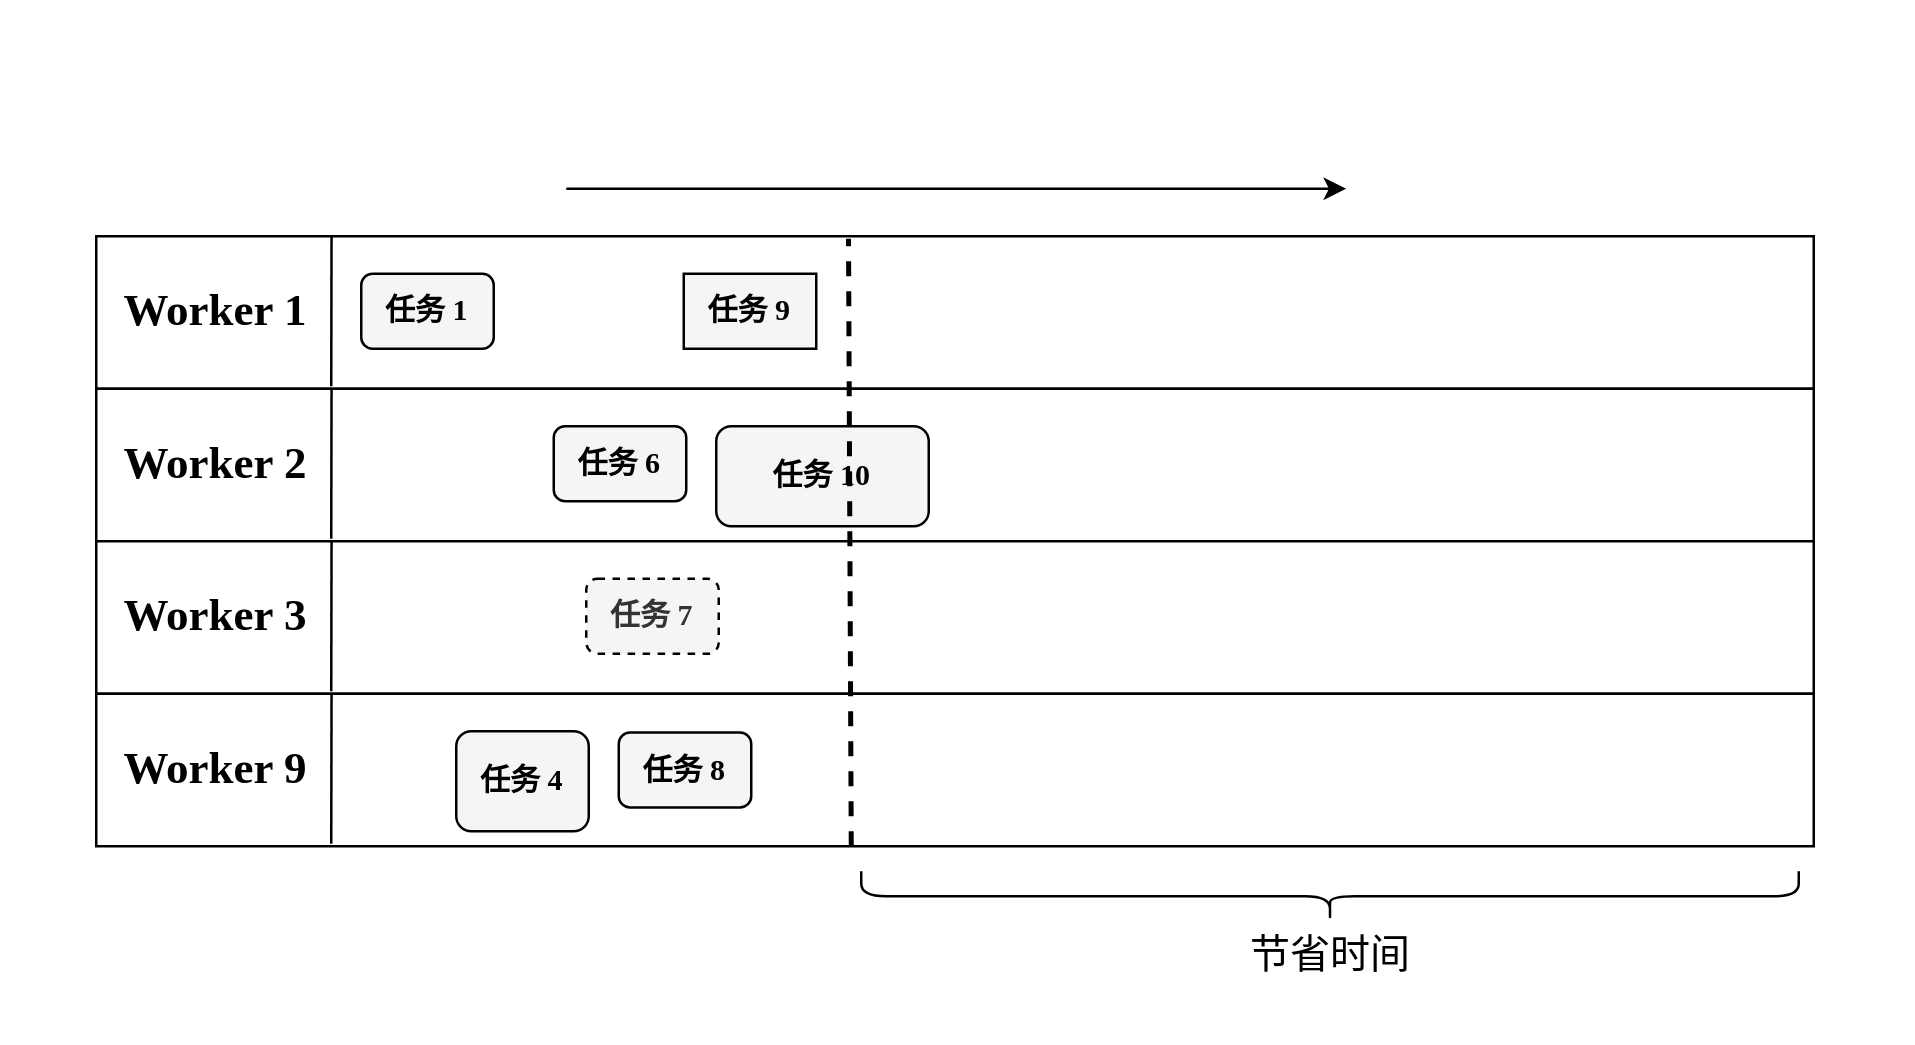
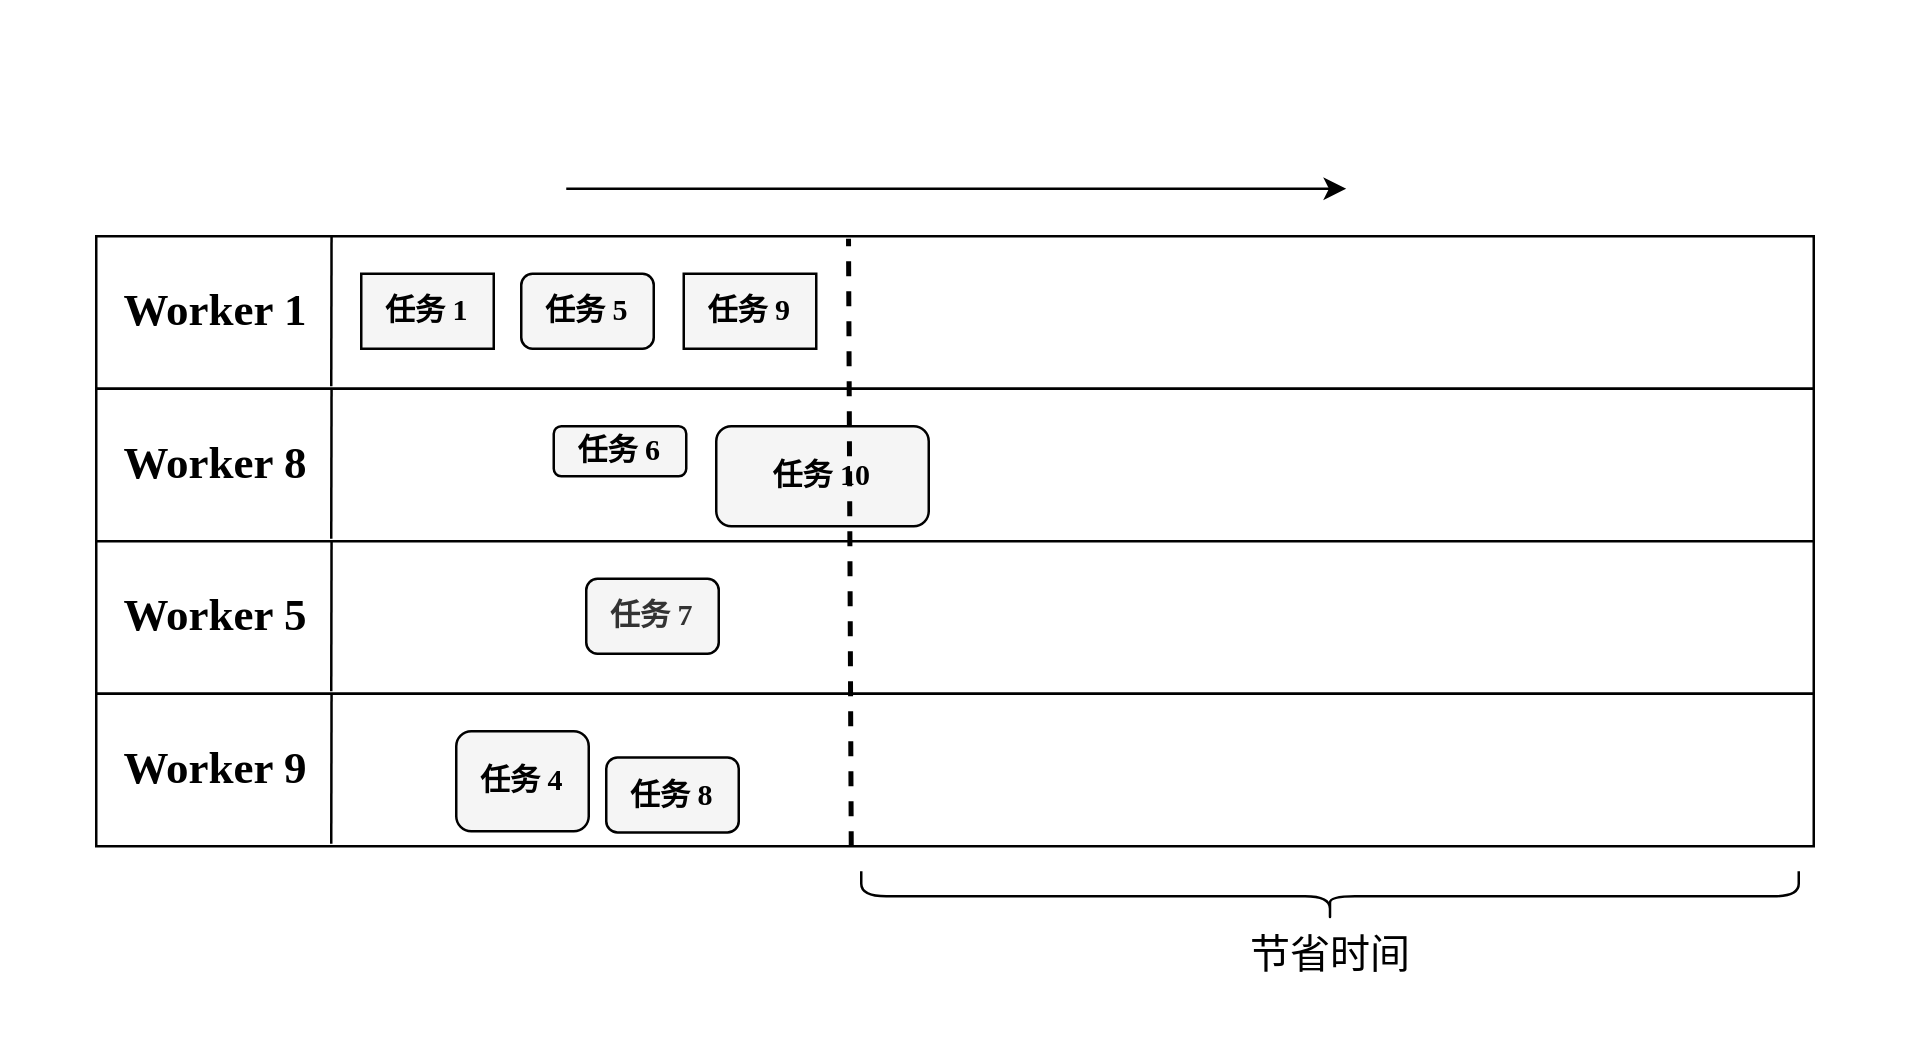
- <mxCell id="6" value="&lt;font face=&quot;Times New Roman&quot;&gt;&lt;b&gt;任务 1&lt;/b&gt;&lt;/font&gt;" style="rounded=1;whiteSpace=wrap;html=1;fillColor=#f5f5f5;fontColor=#000000;strokeColor=#000000;" parent="1" vertex="1"><mxGeometry x="144" y="109" width="53" height="30" as="geometry" /></mxCell>
+ <mxCell id="6" value="&lt;font face=&quot;Times New Roman&quot;&gt;&lt;b&gt;任务 1&lt;/b&gt;&lt;/font&gt;" style="whiteSpace=wrap;html=1;fillColor=#f5f5f5;fontColor=#000000;strokeColor=#000000;rounded=0;" parent="1" vertex="1"><mxGeometry x="144" y="109" width="53" height="30" as="geometry" /></mxCell>
+ <mxCell id="7" value="&lt;font face=&quot;Times New Roman&quot;&gt;&lt;b&gt;任务 5&lt;/b&gt;&lt;/font&gt;" style="rounded=1;whiteSpace=wrap;html=1;fillColor=#f5f5f5;fontColor=#000000;strokeColor=#000000;" parent="1" vertex="1"><mxGeometry x="208" y="109" width="53" height="30" as="geometry" /></mxCell>
- <mxCell id="10" value="&lt;font style=&quot;font-size: 18px;&quot; face=&quot;Times New Roman&quot;&gt;&lt;b&gt;Worker 2&lt;/b&gt;&lt;br&gt;&lt;/font&gt;" style="text;html=1;strokeColor=none;fillColor=none;align=center;verticalAlign=middle;whiteSpace=wrap;rounded=0;" parent="1" vertex="1"><mxGeometry x="35" y="170" width="102" height="30" as="geometry" /></mxCell>
+ <mxCell id="10" value="&lt;font style=&quot;font-size: 18px;&quot; face=&quot;Times New Roman&quot;&gt;&lt;b&gt;Worker 8&lt;/b&gt;&lt;br&gt;&lt;/font&gt;" style="text;html=1;strokeColor=none;fillColor=none;align=center;verticalAlign=middle;whiteSpace=wrap;rounded=0;" parent="1" vertex="1"><mxGeometry x="35" y="170" width="102" height="30" as="geometry" /></mxCell>
- <mxCell id="12" value="&lt;font face=&quot;Times New Roman&quot;&gt;&lt;b&gt;任务 6&lt;/b&gt;&lt;/font&gt;" style="rounded=1;whiteSpace=wrap;html=1;fillColor=#f5f5f5;fontColor=#000000;strokeColor=#000000;" parent="1" vertex="1"><mxGeometry x="221" y="170" width="53" height="30" as="geometry" /></mxCell>
+ <mxCell id="12" value="&lt;font face=&quot;Times New Roman&quot;&gt;&lt;b&gt;任务 6&lt;/b&gt;&lt;/font&gt;" style="rounded=1;whiteSpace=wrap;html=1;fillColor=#f5f5f5;fontColor=#000000;strokeColor=#000000;" parent="1" vertex="1"><mxGeometry x="221" y="170" width="53" height="20" as="geometry" /></mxCell>
- <mxCell id="15" value="&lt;font style=&quot;font-size: 18px;&quot; face=&quot;Times New Roman&quot;&gt;&lt;b&gt;Worker 3&lt;/b&gt;&lt;br&gt;&lt;/font&gt;" style="text;html=1;strokeColor=none;fillColor=none;align=center;verticalAlign=middle;whiteSpace=wrap;rounded=0;" parent="1" vertex="1"><mxGeometry x="35" y="231" width="102" height="30" as="geometry" /></mxCell>
+ <mxCell id="15" value="&lt;font style=&quot;font-size: 18px;&quot; face=&quot;Times New Roman&quot;&gt;&lt;b&gt;Worker 5&lt;/b&gt;&lt;br&gt;&lt;/font&gt;" style="text;html=1;strokeColor=none;fillColor=none;align=center;verticalAlign=middle;whiteSpace=wrap;rounded=0;" parent="1" vertex="1"><mxGeometry x="35" y="231" width="102" height="30" as="geometry" /></mxCell>
- <mxCell id="17" value="&lt;font face=&quot;Times New Roman&quot;&gt;&lt;b&gt;任务 7&lt;/b&gt;&lt;/font&gt;" style="rounded=1;whiteSpace=wrap;html=1;fillColor=#f5f5f5;fontColor=#333333;strokeColor=#000000;dashed=1;" parent="1" vertex="1"><mxGeometry x="234" y="231" width="53" height="30" as="geometry" /></mxCell>
+ <mxCell id="17" value="&lt;font face=&quot;Times New Roman&quot;&gt;&lt;b&gt;任务 7&lt;/b&gt;&lt;/font&gt;" style="rounded=1;whiteSpace=wrap;html=1;fillColor=#f5f5f5;fontColor=#333333;strokeColor=#000000;" parent="1" vertex="1"><mxGeometry x="234" y="231" width="53" height="30" as="geometry" /></mxCell>
- <mxCell id="22" value="&lt;font face=&quot;Times New Roman&quot;&gt;&lt;b&gt;任务 8&lt;/b&gt;&lt;/font&gt;" style="rounded=1;whiteSpace=wrap;html=1;fillColor=#f5f5f5;fontColor=#000000;strokeColor=#000000;" parent="1" vertex="1"><mxGeometry x="247" y="292.5" width="53" height="30" as="geometry" /></mxCell>
+ <mxCell id="22" value="&lt;font face=&quot;Times New Roman&quot;&gt;&lt;b&gt;任务 8&lt;/b&gt;&lt;/font&gt;" style="rounded=1;whiteSpace=wrap;html=1;fillColor=#f5f5f5;fontColor=#000000;strokeColor=#000000;" parent="1" vertex="1"><mxGeometry x="242" y="302.5" width="53" height="30" as="geometry" /></mxCell>
